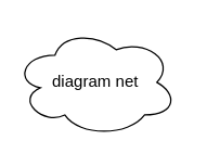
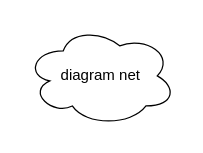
- <mxCell id="2" value="diagram net" style="ellipse;shape=cloud;whiteSpace=wrap;html=1;" vertex="1" parent="1"><mxGeometry x="10" y="20" width="120" height="80" as="geometry" /></mxCell>
+ <mxCell id="2" value="diagram net" style="ellipse;shape=cloud;whiteSpace=wrap;html=1;" vertex="1" parent="1"><mxGeometry x="20" y="20" width="120" height="80" as="geometry" /></mxCell>
